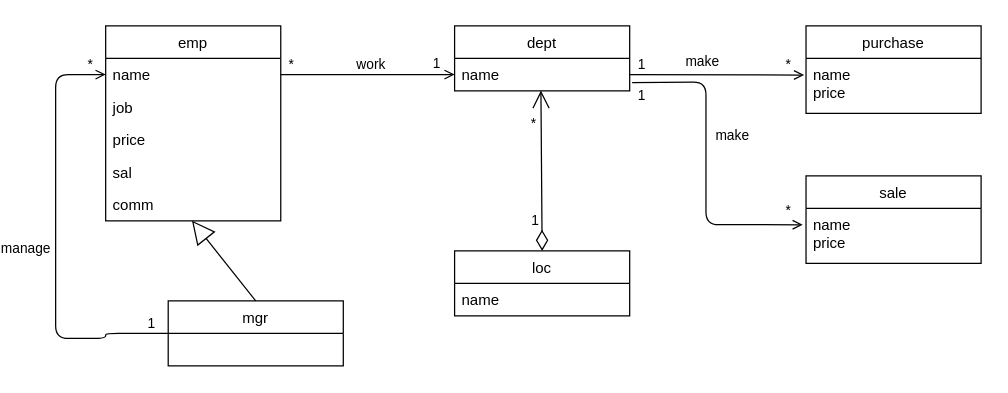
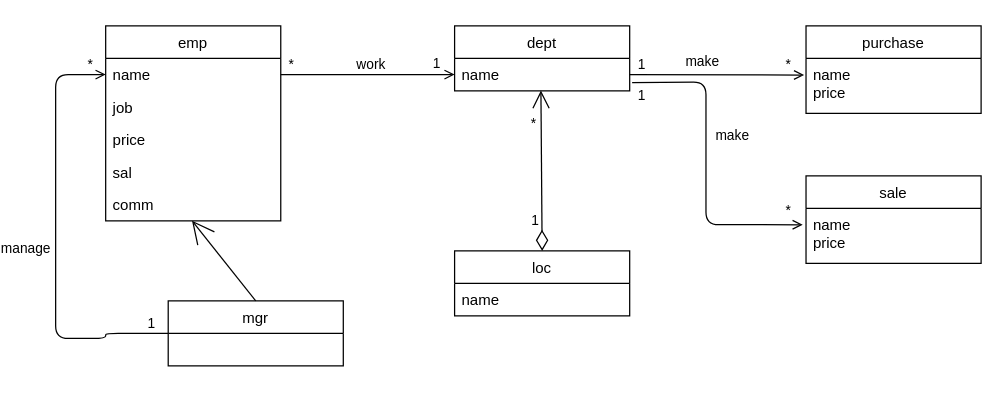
- <mxCell id="13" value="" style="endArrow=block;endSize=16;endFill=0;html=1;entryX=0.493;entryY=0.994;entryDx=0;entryDy=0;entryPerimeter=0;exitX=0.5;exitY=0;exitDx=0;exitDy=0;" parent="1" source="12" edge="1" target="7"><mxGeometry x="0.007" y="-8" width="160" relative="1" as="geometry"><mxPoint x="150" y="220" as="sourcePoint" /><mxPoint x="130" y="210" as="targetPoint" /><mxPoint as="offset" /></mxGeometry></mxCell>
+ <mxCell id="13" value="" style="endArrow=open;endSize=16;endFill=0;html=1;entryX=0.493;entryY=0.994;entryDx=0;entryDy=0;entryPerimeter=0;exitX=0.5;exitY=0;exitDx=0;exitDy=0;" parent="1" source="12" edge="1" target="7"><mxGeometry x="0.007" y="-8" width="160" relative="1" as="geometry"><mxPoint x="150" y="220" as="sourcePoint" /><mxPoint x="130" y="210" as="targetPoint" /><mxPoint as="offset" /></mxGeometry></mxCell>
